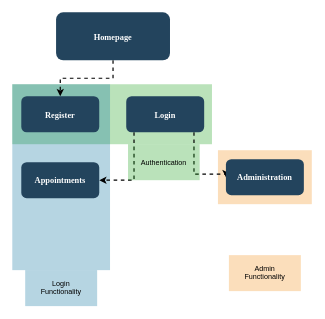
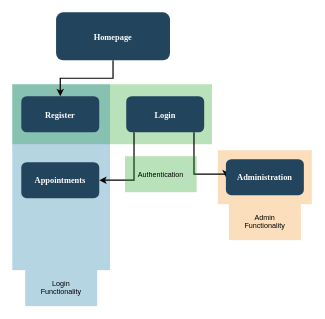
- <mxCell id="5" style="edgeStyle=elbowEdgeStyle;rounded=0;orthogonalLoop=1;jettySize=auto;elbow=vertical;html=1;strokeWidth=2;dashed=1;" edge="1" parent="1" source="6" target="7"><mxGeometry relative="1" as="geometry" /></mxCell>
+ <mxCell id="5" style="edgeStyle=elbowEdgeStyle;rounded=0;orthogonalLoop=1;jettySize=auto;elbow=vertical;html=1;strokeWidth=2;" edge="1" parent="1" source="6" target="7"><mxGeometry relative="1" as="geometry" /></mxCell>
- <mxCell id="15" value="Authentication" style="strokeColor=none;opacity=30;fillColor=#1C9E1C;" vertex="1" parent="1"><mxGeometry x="213" y="240" width="119.5" height="60" as="geometry" /></mxCell>
+ <mxCell id="15" value="Authentication" style="strokeColor=none;opacity=30;fillColor=#1C9E1C;" vertex="1" parent="1"><mxGeometry x="208" y="260" width="119.5" height="60" as="geometry" /></mxCell>
- <mxCell id="8" style="edgeStyle=elbowEdgeStyle;rounded=0;orthogonalLoop=1;jettySize=auto;elbow=vertical;html=1;entryX=0;entryY=0.5;entryDx=0;entryDy=0;strokeWidth=2;dashed=1;" edge="1" parent="1" source="10" target="11"><mxGeometry relative="1" as="geometry"><Array as="points"><mxPoint x="323" y="290" /></Array></mxGeometry></mxCell>
+ <mxCell id="8" style="edgeStyle=elbowEdgeStyle;rounded=0;orthogonalLoop=1;jettySize=auto;elbow=vertical;html=1;entryX=0;entryY=0.5;entryDx=0;entryDy=0;strokeWidth=2;" edge="1" parent="1" source="10" target="11"><mxGeometry relative="1" as="geometry"><Array as="points"><mxPoint x="323" y="290" /></Array></mxGeometry></mxCell>
- <mxCell id="9" style="edgeStyle=elbowEdgeStyle;rounded=0;orthogonalLoop=1;jettySize=auto;elbow=vertical;html=1;entryX=1;entryY=0.5;entryDx=0;entryDy=0;strokeWidth=2;dashed=1;" edge="1" parent="1" source="10" target="12"><mxGeometry relative="1" as="geometry"><Array as="points"><mxPoint x="223" y="300" /></Array></mxGeometry></mxCell>
+ <mxCell id="9" style="edgeStyle=elbowEdgeStyle;rounded=0;orthogonalLoop=1;jettySize=auto;elbow=vertical;html=1;entryX=1;entryY=0.5;entryDx=0;entryDy=0;strokeWidth=2;" edge="1" parent="1" source="10" target="12"><mxGeometry relative="1" as="geometry"><Array as="points"><mxPoint x="223" y="300" /></Array></mxGeometry></mxCell>
- <mxCell id="14" value="Admin&#10;Functionality&#10;" style="fillColor=#F2931E;strokeColor=none;opacity=30;verticalAlign=bottom;" parent="1" vertex="1"><mxGeometry x="381.25" y="425" width="120" height="60" as="geometry" /></mxCell>
+ <mxCell id="14" value="Admin&#10;Functionality&#10;" style="fillColor=#F2931E;strokeColor=none;opacity=30;verticalAlign=bottom;" parent="1" vertex="1"><mxGeometry x="381.25" y="340" width="120" height="60" as="geometry" /></mxCell>
